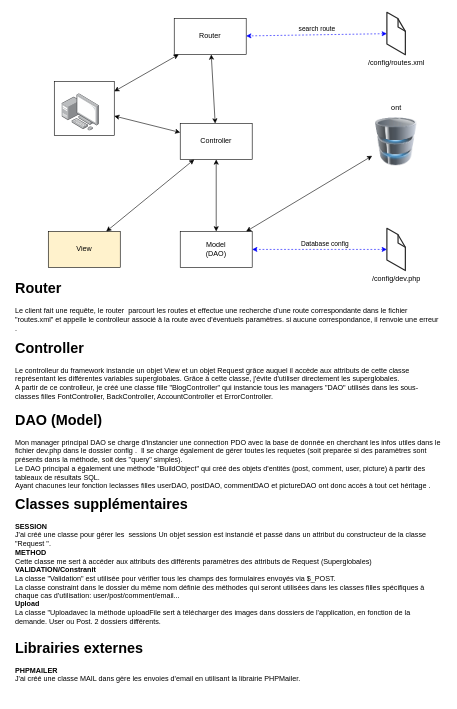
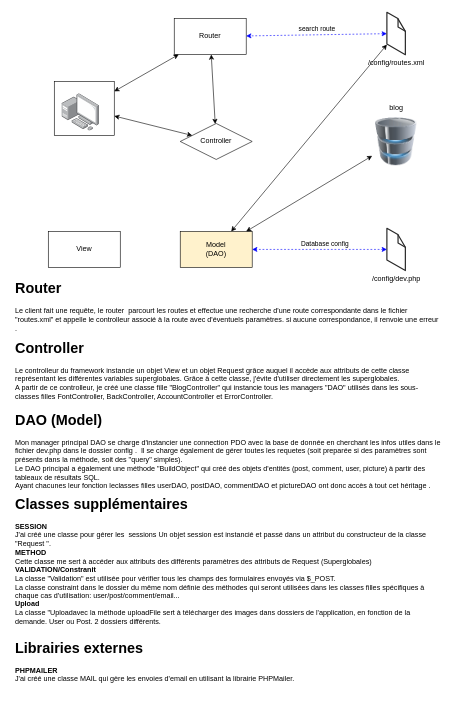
- <mxCell id="24" value="ont" style="text;html=1;align=center;verticalAlign=middle;resizable=0;points=[];autosize=1;" parent="1" vertex="1"><mxGeometry x="640" y="170.3" width="40" height="20" as="geometry" /></mxCell>
+ <mxCell id="24" value="blog" style="text;html=1;align=center;verticalAlign=middle;resizable=0;points=[];autosize=1;" parent="1" vertex="1"><mxGeometry x="640" y="170.3" width="40" height="20" as="geometry" /></mxCell>
- <mxCell id="4" value="Controller" style="rounded=0;whiteSpace=wrap;html=1;" parent="1" vertex="1"><mxGeometry x="300" y="205.3" width="120" height="60" as="geometry" /></mxCell>
+ <mxCell id="4" value="Controller" style="rhombus;whiteSpace=wrap;html=1;" parent="1" vertex="1"><mxGeometry x="300" y="205.3" width="120" height="60" as="geometry" /></mxCell>
- <mxCell id="11" value="" style="endArrow=classic;startArrow=classic;html=1;" parent="1" source="10" target="4" edge="1"><mxGeometry width="50" height="50" relative="1" as="geometry"><mxPoint x="370" y="395.3" as="sourcePoint" /><mxPoint x="370" y="275.3" as="targetPoint" /></mxGeometry></mxCell>
- <mxCell id="8" value="" style="endArrow=classic;startArrow=classic;html=1;" parent="1" source="5" target="4" edge="1"><mxGeometry width="50" height="50" relative="1" as="geometry"><mxPoint x="430" y="401.3" as="sourcePoint" /><mxPoint x="630" y="321.3" as="targetPoint" /></mxGeometry></mxCell>
+ <mxCell id="8" value="" style="endArrow=classic;startArrow=classic;html=1;" parent="1" source="5" target="20" edge="1"><mxGeometry width="50" height="50" relative="1" as="geometry"><mxPoint x="430" y="401.3" as="sourcePoint" /><mxPoint x="630" y="321.3" as="targetPoint" /></mxGeometry></mxCell>
- <mxCell id="10" value="View" style="rounded=0;whiteSpace=wrap;html=1;fillColor=#fff2cc;" parent="1" vertex="1"><mxGeometry x="80" y="385.3" width="120" height="60" as="geometry" /></mxCell>
+ <mxCell id="10" value="View" style="rounded=0;whiteSpace=wrap;html=1;" parent="1" vertex="1"><mxGeometry x="80" y="385.3" width="120" height="60" as="geometry" /></mxCell>
- <mxCell id="5" value="Model&lt;br&gt;(DAO)" style="rounded=0;whiteSpace=wrap;html=1;" parent="1" vertex="1"><mxGeometry x="300" y="385.3" width="120" height="60" as="geometry" /></mxCell>
+ <mxCell id="5" value="Model&lt;br&gt;(DAO)" style="rounded=0;whiteSpace=wrap;html=1;fillColor=#fff2cc;" parent="1" vertex="1"><mxGeometry x="300" y="385.3" width="120" height="60" as="geometry" /></mxCell>
- <mxCell id="26" value="&lt;h1&gt;Librairies externes&lt;/h1&gt;&lt;div&gt;&lt;b&gt;PHPMAILER&lt;/b&gt;&lt;/div&gt;&lt;div&gt;J'ai créé une classe MAIL dans gère les envoies d'email en utilisant la librairie PHPMailer.&lt;/div&gt;&lt;div&gt;&lt;br&gt;&lt;/div&gt;&lt;div&gt;&lt;br&gt;&lt;/div&gt;" style="text;html=1;strokeColor=none;fillColor=none;spacing=5;spacingTop=-20;whiteSpace=wrap;overflow=hidden;rounded=0;" parent="1" vertex="1"><mxGeometry x="20" y="1060" width="720" height="100" as="geometry" /></mxCell>
+ <mxCell id="26" value="&lt;h1&gt;Librairies externes&lt;/h1&gt;&lt;div&gt;&lt;b&gt;PHPMAILER&lt;/b&gt;&lt;/div&gt;&lt;div&gt;J'ai créé une classe MAIL qui gère les envoies d'email en utilisant la librairie PHPMailer.&lt;/div&gt;&lt;div&gt;&lt;br&gt;&lt;/div&gt;&lt;div&gt;&lt;br&gt;&lt;/div&gt;" style="text;html=1;strokeColor=none;fillColor=none;spacing=5;spacingTop=-20;whiteSpace=wrap;overflow=hidden;rounded=0;" parent="1" vertex="1"><mxGeometry x="20" y="1060" width="720" height="100" as="geometry" /></mxCell>
